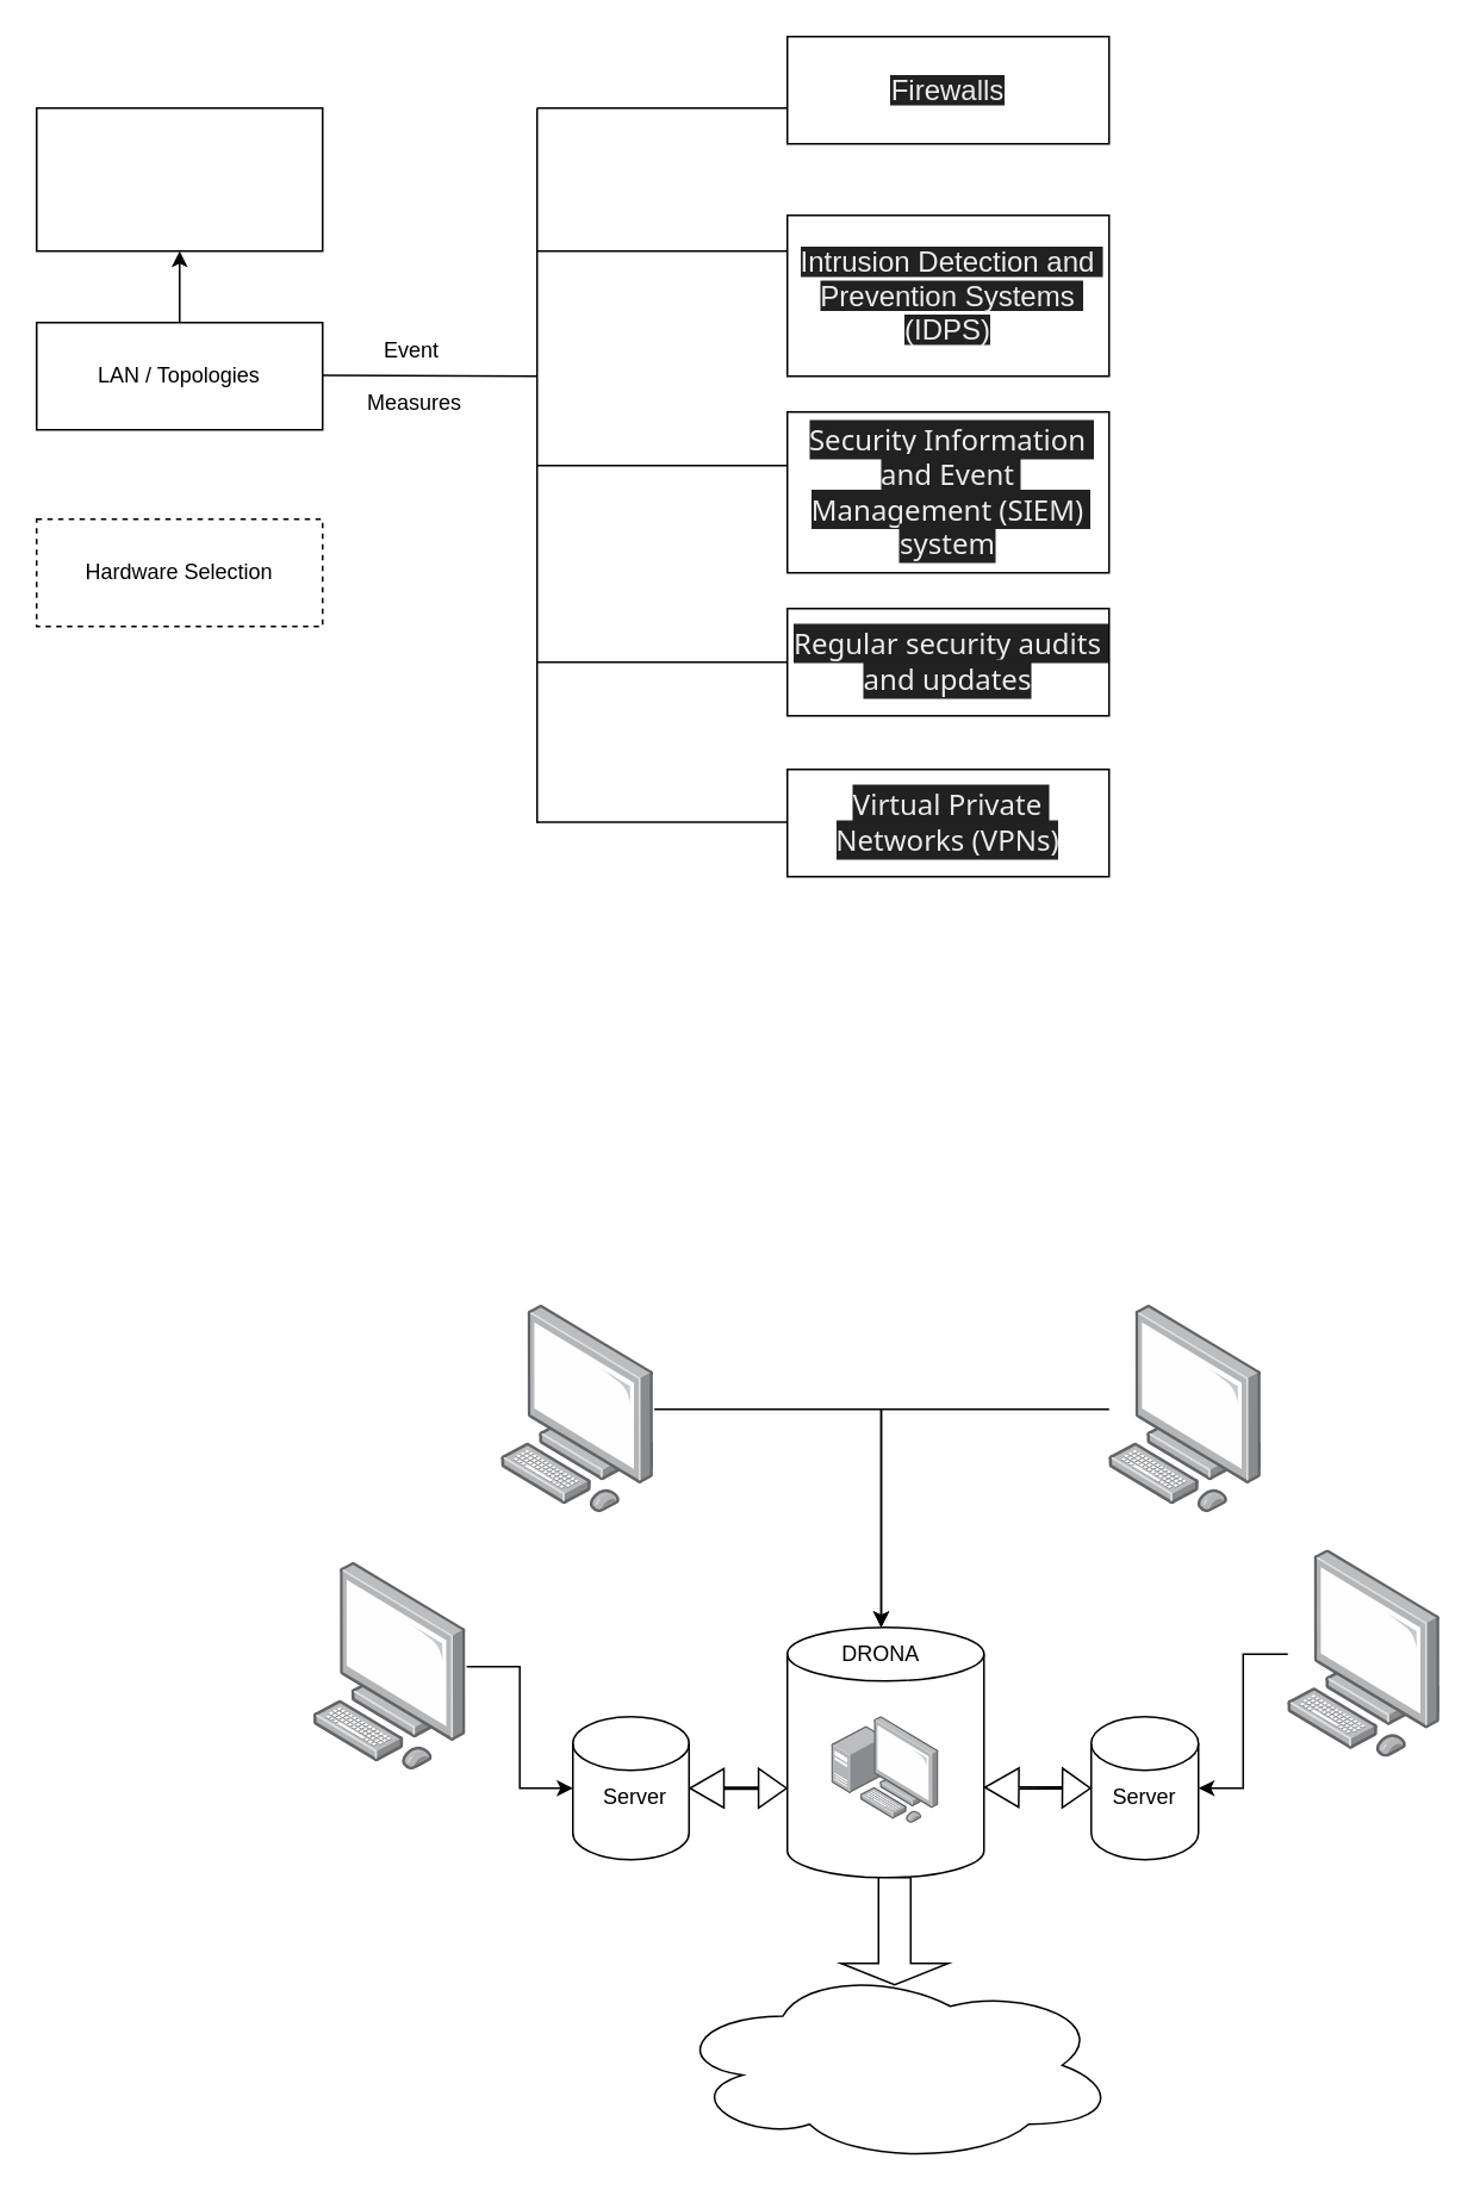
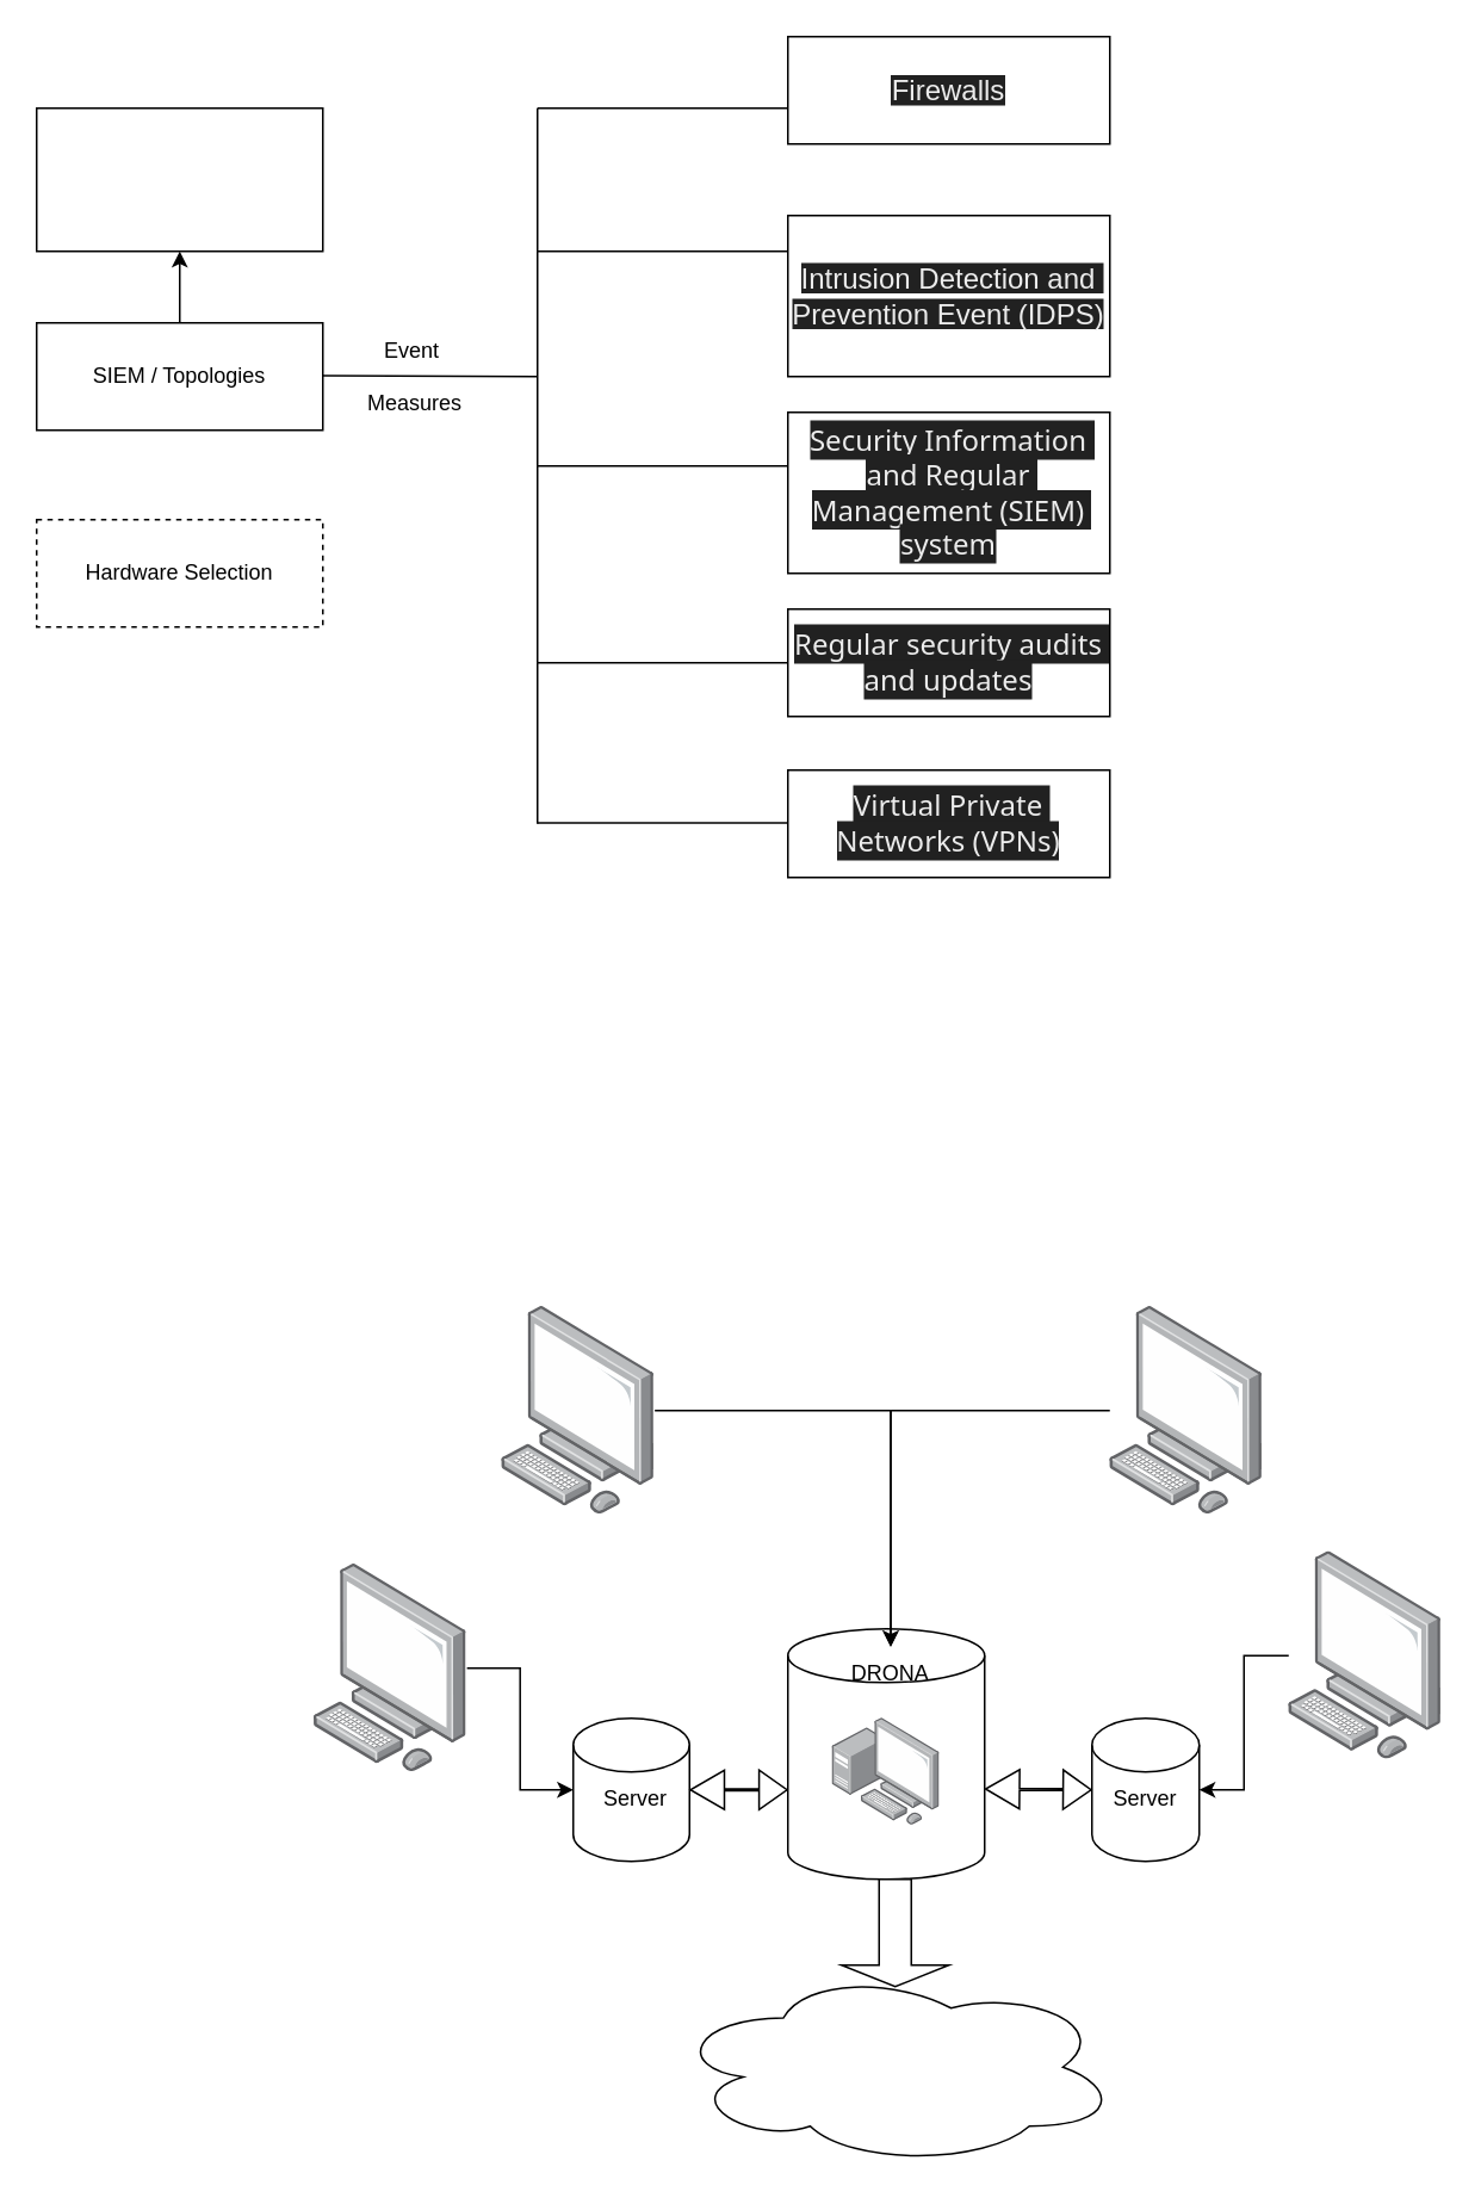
- <mxCell id="14" value="&lt;span style=&quot;color: rgb(236, 236, 236); font-size: 16px; text-align: left; white-space-collapse: preserve; background-color: rgb(33, 33, 33);&quot;&gt;Intrusion Detection and Prevention Systems (IDPS)&lt;/span&gt;" style="text;html=1;align=center;verticalAlign=middle;whiteSpace=wrap;rounded=0;" vertex="1" parent="1"><mxGeometry x="440" y="120" width="180" height="90" as="geometry" /></mxCell>
+ <mxCell id="14" value="&lt;span style=&quot;color: rgb(236, 236, 236); font-size: 16px; text-align: left; white-space-collapse: preserve; background-color: rgb(33, 33, 33);&quot;&gt;Intrusion Detection and Prevention Event (IDPS)&lt;/span&gt;" style="text;html=1;align=center;verticalAlign=middle;whiteSpace=wrap;rounded=0;" vertex="1" parent="1"><mxGeometry x="440" y="120" width="180" height="90" as="geometry" /></mxCell>
- <mxCell id="5" value="LAN / Topologies" style="text;html=1;align=center;verticalAlign=middle;whiteSpace=wrap;rounded=0;" vertex="1" parent="1"><mxGeometry x="20" y="180" width="160" height="60" as="geometry" /></mxCell>
+ <mxCell id="5" value="SIEM / Topologies" style="text;html=1;align=center;verticalAlign=middle;whiteSpace=wrap;rounded=0;" vertex="1" parent="1"><mxGeometry x="20" y="180" width="160" height="60" as="geometry" /></mxCell>
- <mxCell id="15" value="&lt;span style=&quot;color: rgb(236, 236, 236); font-family: Söhne, ui-sans-serif, system-ui, -apple-system, &amp;quot;Segoe UI&amp;quot;, Roboto, Ubuntu, Cantarell, &amp;quot;Noto Sans&amp;quot;, sans-serif, &amp;quot;Helvetica Neue&amp;quot;, Arial, &amp;quot;Apple Color Emoji&amp;quot;, &amp;quot;Segoe UI Emoji&amp;quot;, &amp;quot;Segoe UI Symbol&amp;quot;, &amp;quot;Noto Color Emoji&amp;quot;; font-size: 16px; text-align: left; white-space-collapse: preserve; background-color: rgb(33, 33, 33);&quot;&gt;Security Information and Event Management (SIEM) system&lt;/span&gt;" style="text;html=1;align=center;verticalAlign=middle;whiteSpace=wrap;rounded=0;" vertex="1" parent="1"><mxGeometry x="450" y="245" width="160" height="60" as="geometry" /></mxCell>
+ <mxCell id="15" value="&lt;span style=&quot;color: rgb(236, 236, 236); font-family: Söhne, ui-sans-serif, system-ui, -apple-system, &amp;quot;Segoe UI&amp;quot;, Roboto, Ubuntu, Cantarell, &amp;quot;Noto Sans&amp;quot;, sans-serif, &amp;quot;Helvetica Neue&amp;quot;, Arial, &amp;quot;Apple Color Emoji&amp;quot;, &amp;quot;Segoe UI Emoji&amp;quot;, &amp;quot;Segoe UI Symbol&amp;quot;, &amp;quot;Noto Color Emoji&amp;quot;; font-size: 16px; text-align: left; white-space-collapse: preserve; background-color: rgb(33, 33, 33);&quot;&gt;Security Information and Regular Management (SIEM) system&lt;/span&gt;" style="text;html=1;align=center;verticalAlign=middle;whiteSpace=wrap;rounded=0;" vertex="1" parent="1"><mxGeometry x="450" y="245" width="160" height="60" as="geometry" /></mxCell>
- <mxCell id="39" value="DRONA" style="text;html=1;align=center;verticalAlign=middle;whiteSpace=wrap;rounded=0;" vertex="1" parent="1"><mxGeometry x="455" y="910" width="75" height="30" as="geometry" /></mxCell>
+ <mxCell id="39" value="DRONA" style="text;html=1;align=center;verticalAlign=middle;whiteSpace=wrap;rounded=0;" vertex="1" parent="1"><mxGeometry x="460" y="920" width="75" height="30" as="geometry" /></mxCell>
